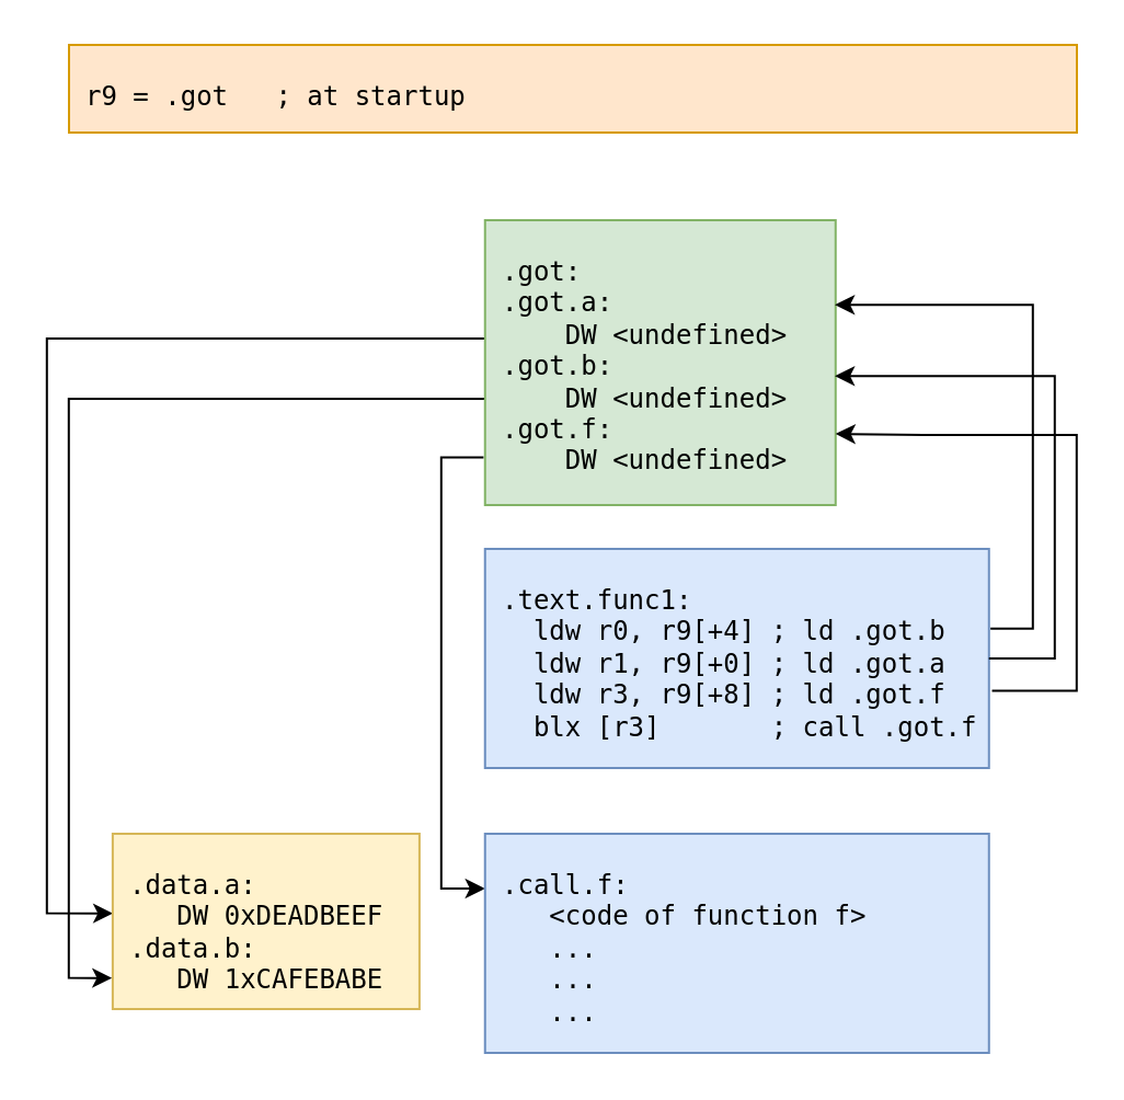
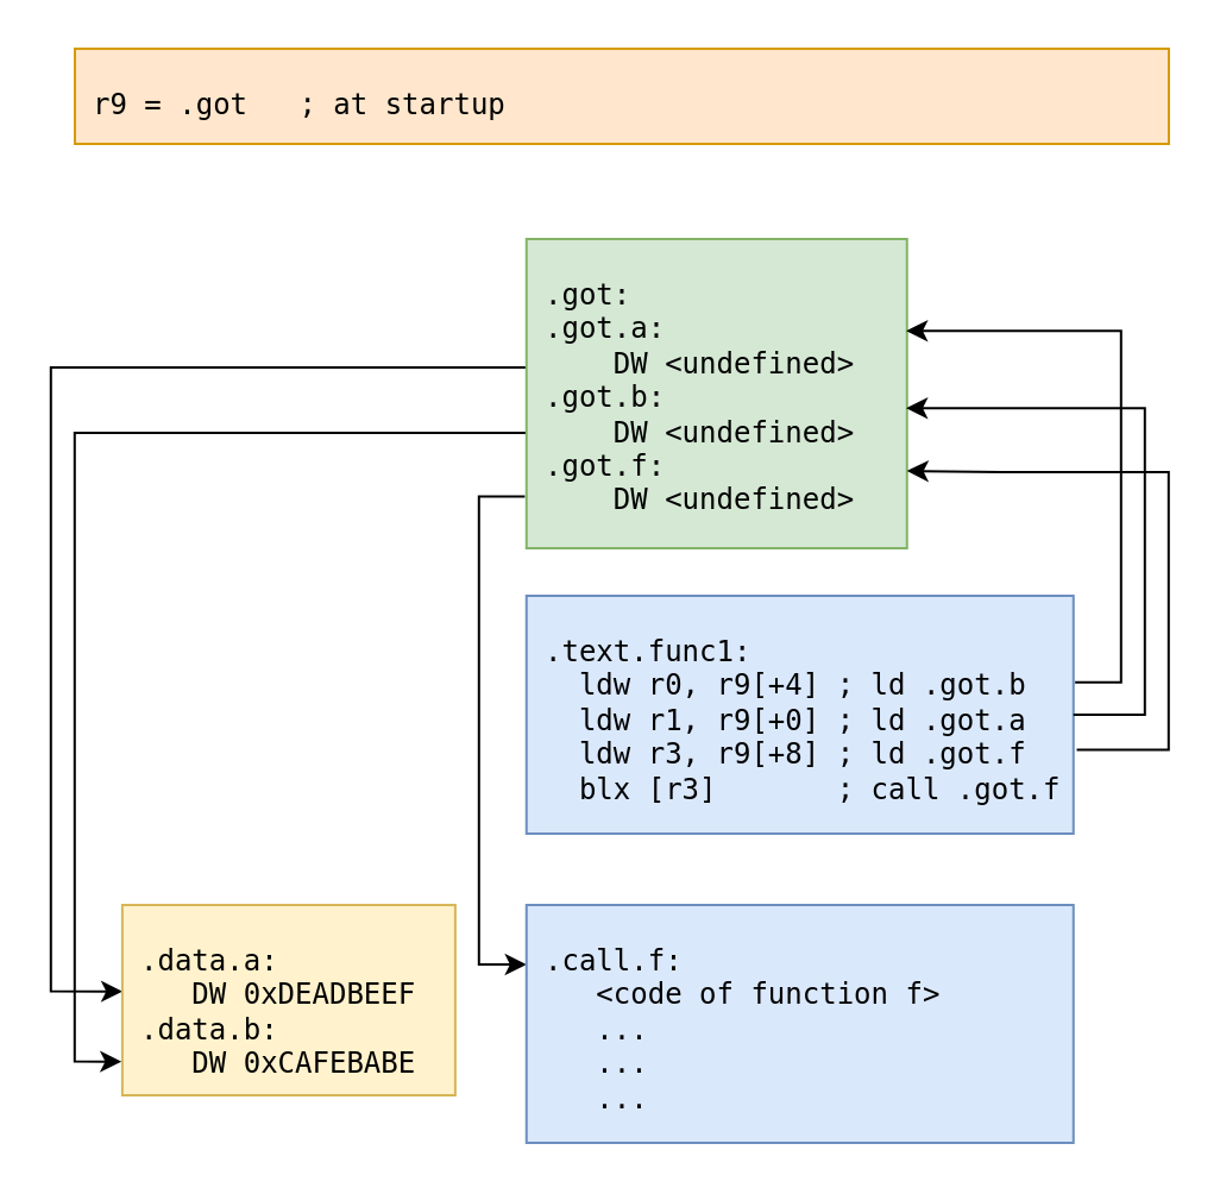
- <mxCell id="12" value="&lt;pre&gt;.data.a:&lt;br/&gt;   DW 0xDEADBEEF&lt;br/&gt;.data.b:&lt;br/&gt;   DW 1xCAFEBABE&lt;/pre&gt;" style="rounded=0;whiteSpace=wrap;html=1;align=left;verticalAlign=top;spacing=0;spacingLeft=8;spacingTop=0;fillColor=#fff2cc;strokeColor=#d6b656;" vertex="1" parent="1"><mxGeometry x="50.94" y="380" width="140" height="80" as="geometry" /></mxCell>
+ <mxCell id="12" value="&lt;pre&gt;.data.a:&lt;br/&gt;   DW 0xDEADBEEF&lt;br/&gt;.data.b:&lt;br/&gt;   DW 0xCAFEBABE&lt;/pre&gt;" style="rounded=0;whiteSpace=wrap;html=1;align=left;verticalAlign=top;spacing=0;spacingLeft=8;spacingTop=0;fillColor=#fff2cc;strokeColor=#d6b656;" vertex="1" parent="1"><mxGeometry x="50.94" y="380" width="140" height="80" as="geometry" /></mxCell>
